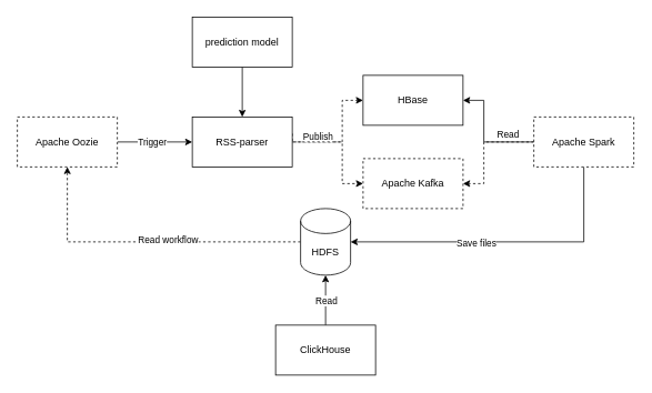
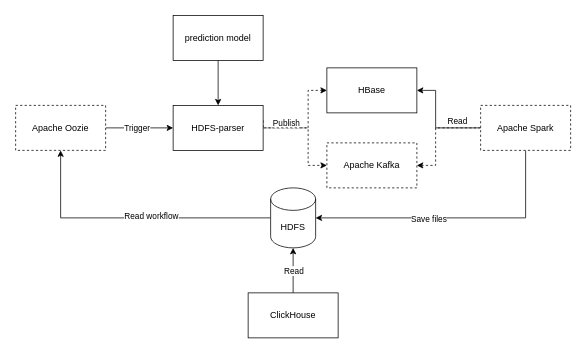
- <mxCell id="10" value="RSS-parser" style="rounded=0;whiteSpace=wrap;html=1;" parent="1" vertex="1"><mxGeometry x="230" y="140" width="120" height="60" as="geometry" /></mxCell>
+ <mxCell id="10" value="HDFS-parser" style="rounded=0;whiteSpace=wrap;html=1;" parent="1" vertex="1"><mxGeometry x="230" y="140" width="120" height="60" as="geometry" /></mxCell>
- <mxCell id="18" style="edgeStyle=orthogonalEdgeStyle;rounded=0;orthogonalLoop=1;jettySize=auto;html=1;entryX=0.5;entryY=1;entryDx=0;entryDy=0;dashed=1;" parent="1" source="20" target="4" edge="1"><mxGeometry relative="1" as="geometry" /></mxCell>
+ <mxCell id="18" style="edgeStyle=orthogonalEdgeStyle;rounded=0;orthogonalLoop=1;jettySize=auto;html=1;entryX=0.5;entryY=1;entryDx=0;entryDy=0;" parent="1" source="20" target="4" edge="1"><mxGeometry relative="1" as="geometry" /></mxCell>
